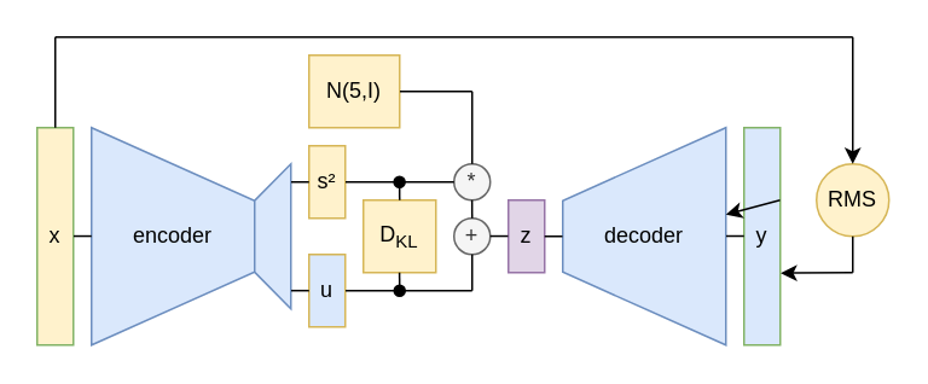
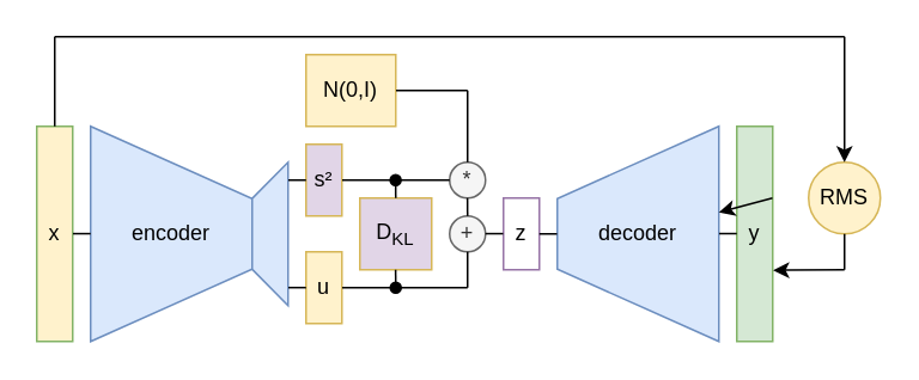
- <mxCell id="17" value="N(5,I)" style="rounded=0;whiteSpace=wrap;html=1;fillColor=#fff2cc;strokeColor=#d6b656;" vertex="1" parent="1"><mxGeometry x="170" y="30" width="50" height="40" as="geometry" /></mxCell>
+ <mxCell id="17" value="N(0,I)" style="rounded=0;whiteSpace=wrap;html=1;fillColor=#fff2cc;strokeColor=#d6b656;" vertex="1" parent="1"><mxGeometry x="170" y="30" width="50" height="40" as="geometry" /></mxCell>
- <mxCell id="14" value="s²" style="rounded=0;whiteSpace=wrap;html=1;fillColor=#fff2cc;strokeColor=#d6b656;" vertex="1" parent="1"><mxGeometry x="170" y="80" width="20" height="40" as="geometry" /></mxCell>
+ <mxCell id="14" value="s²" style="rounded=0;whiteSpace=wrap;html=1;fillColor=#e1d5e7;strokeColor=#d6b656;" vertex="1" parent="1"><mxGeometry x="170" y="80" width="20" height="40" as="geometry" /></mxCell>
- <mxCell id="30" value="D&lt;sub&gt;KL&lt;/sub&gt;" style="rounded=0;whiteSpace=wrap;html=1;fillColor=#fff2cc;strokeColor=#d6b656;" vertex="1" parent="1"><mxGeometry x="200" y="110" width="40" height="40" as="geometry" /></mxCell>
+ <mxCell id="30" value="D&lt;sub&gt;KL&lt;/sub&gt;" style="rounded=0;whiteSpace=wrap;html=1;fillColor=#e1d5e7;strokeColor=#d6b656;" vertex="1" parent="1"><mxGeometry x="200" y="110" width="40" height="40" as="geometry" /></mxCell>
- <mxCell id="5" value="z" style="rounded=0;whiteSpace=wrap;html=1;fillColor=#e1d5e7;strokeColor=#9673a6;" vertex="1" parent="1"><mxGeometry x="280" y="110" width="20" height="40" as="geometry" /></mxCell>
+ <mxCell id="5" value="z" style="rounded=0;whiteSpace=wrap;html=1;fillColor=#ffffff;strokeColor=#9673a6;" vertex="1" parent="1"><mxGeometry x="280" y="110" width="20" height="40" as="geometry" /></mxCell>
- <mxCell id="6" value="y" style="rounded=0;whiteSpace=wrap;html=1;fillColor=#dae8fc;strokeColor=#82b366;" vertex="1" parent="1"><mxGeometry x="410" y="70" width="20" height="120" as="geometry" /></mxCell>
+ <mxCell id="6" value="y" style="rounded=0;whiteSpace=wrap;html=1;fillColor=#d5e8d4;strokeColor=#82b366;" vertex="1" parent="1"><mxGeometry x="410" y="70" width="20" height="120" as="geometry" /></mxCell>
- <mxCell id="16" value="u" style="rounded=0;whiteSpace=wrap;html=1;fillColor=#dae8fc;strokeColor=#d6b656;" vertex="1" parent="1"><mxGeometry x="170" y="140" width="20" height="40" as="geometry" /></mxCell>
+ <mxCell id="16" value="u" style="rounded=0;whiteSpace=wrap;html=1;fillColor=#fff2cc;strokeColor=#d6b656;" vertex="1" parent="1"><mxGeometry x="170" y="140" width="20" height="40" as="geometry" /></mxCell>
